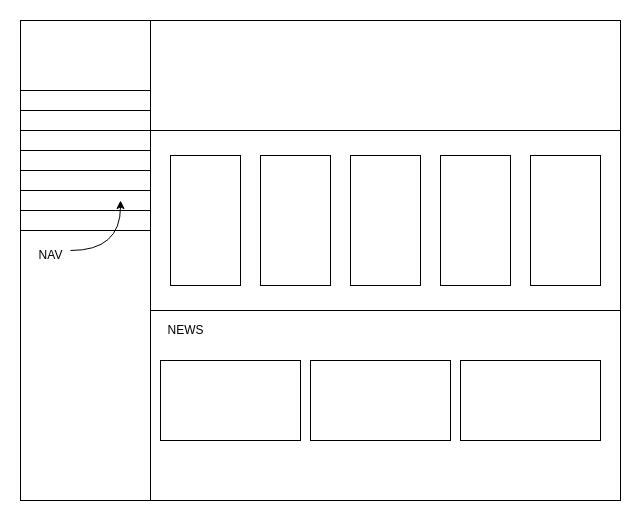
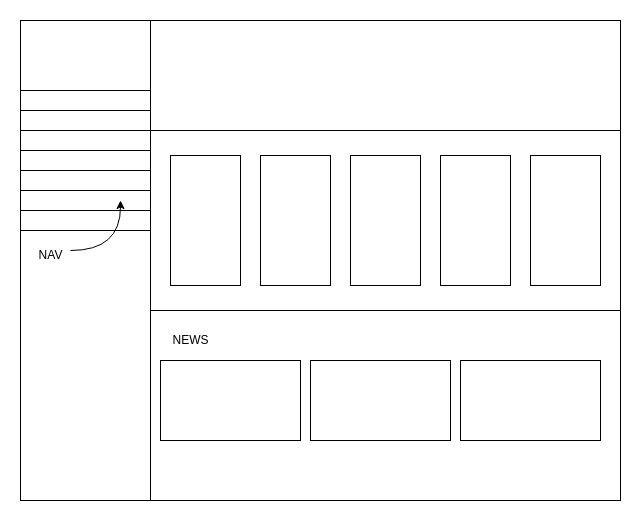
- <mxCell id="23" value="NEWS" style="text;html=1;align=center;verticalAlign=middle;resizable=0;points=[];autosize=1;strokeColor=none;" vertex="1" parent="1"><mxGeometry x="160" y="320" width="50" height="20" as="geometry" /></mxCell>
+ <mxCell id="23" value="NEWS" style="text;html=1;align=center;verticalAlign=middle;resizable=0;points=[];autosize=1;strokeColor=none;" vertex="1" parent="1"><mxGeometry x="165" y="330" width="50" height="20" as="geometry" /></mxCell>
